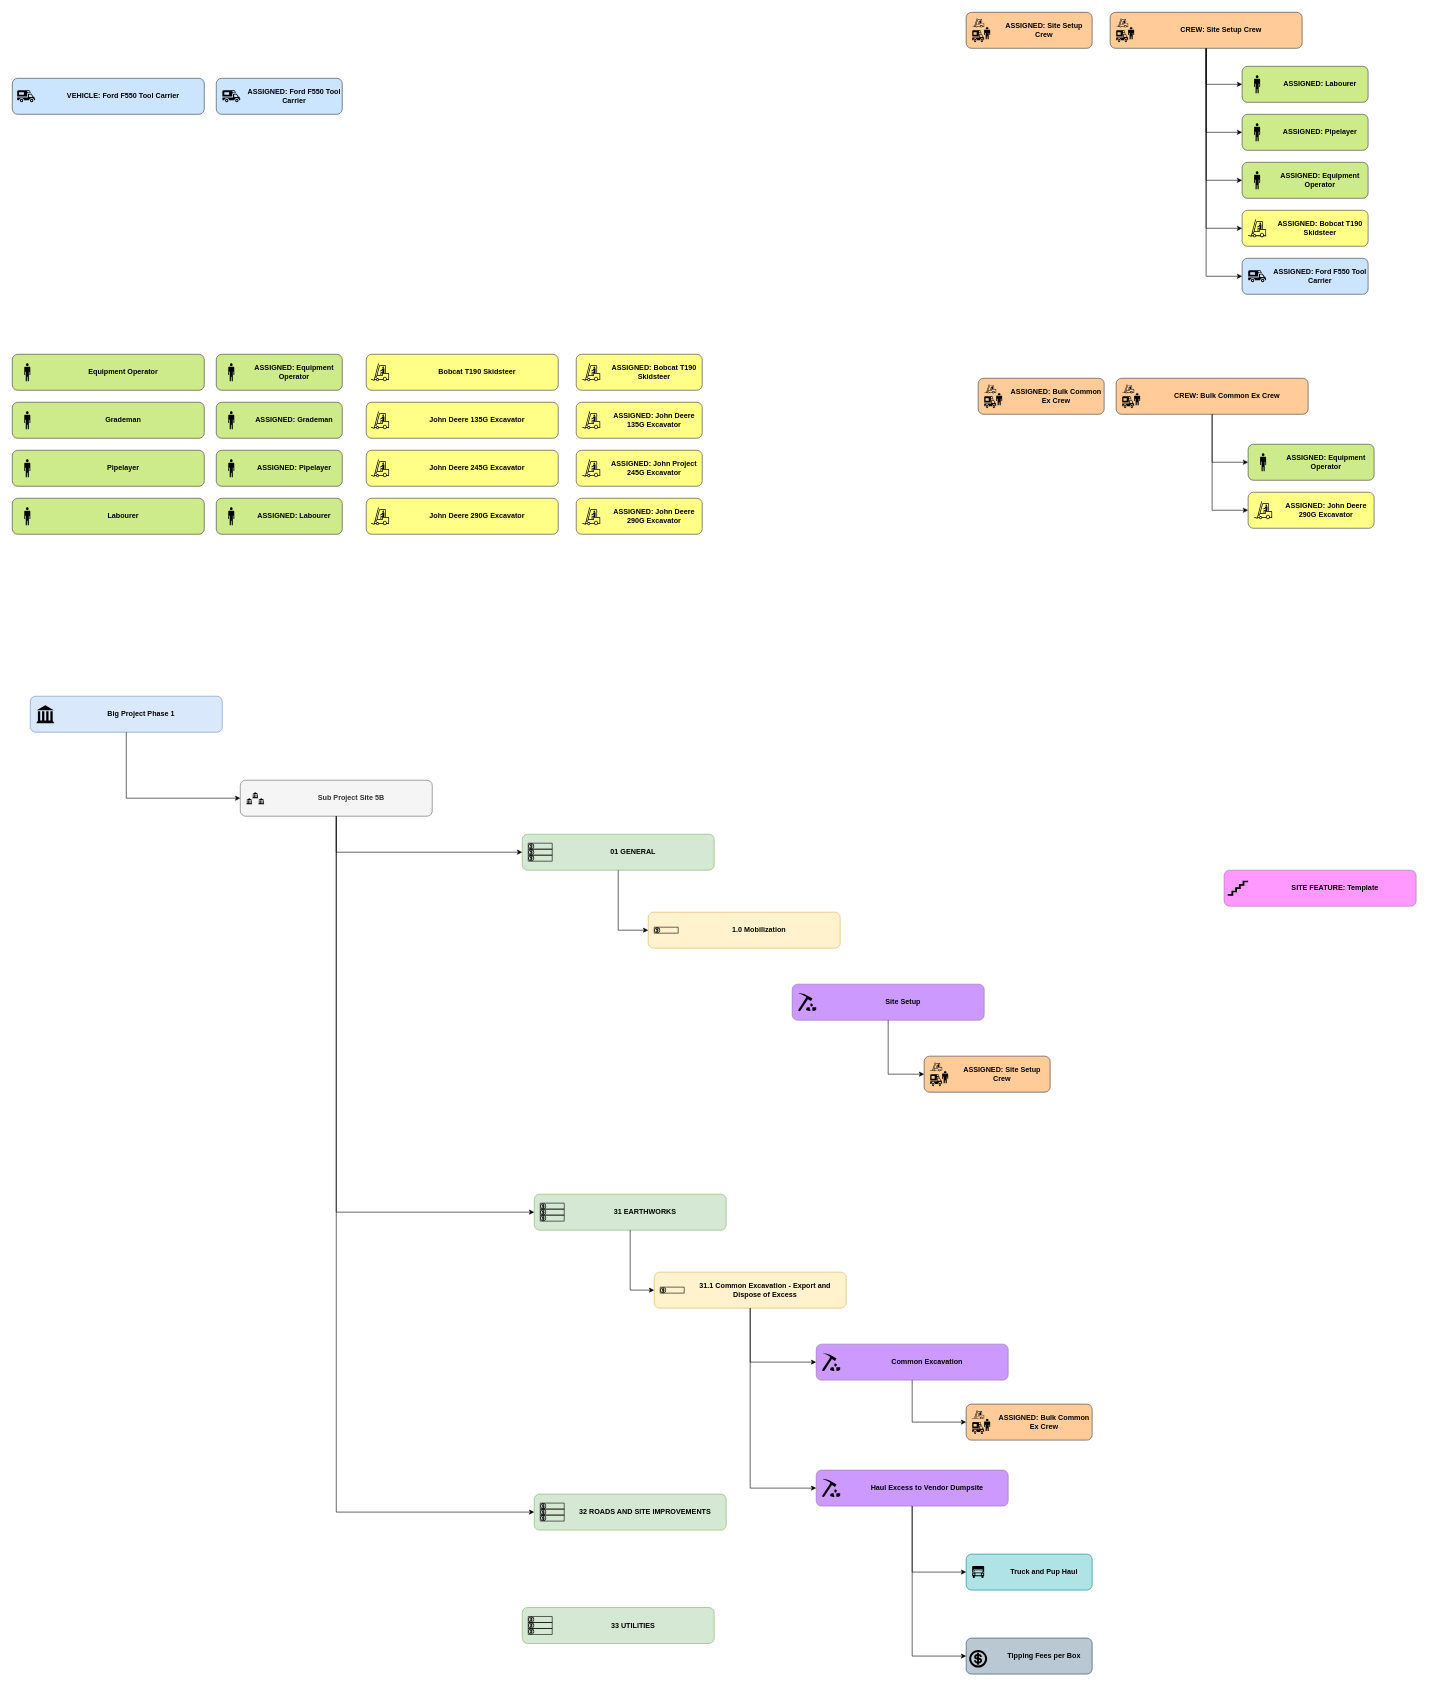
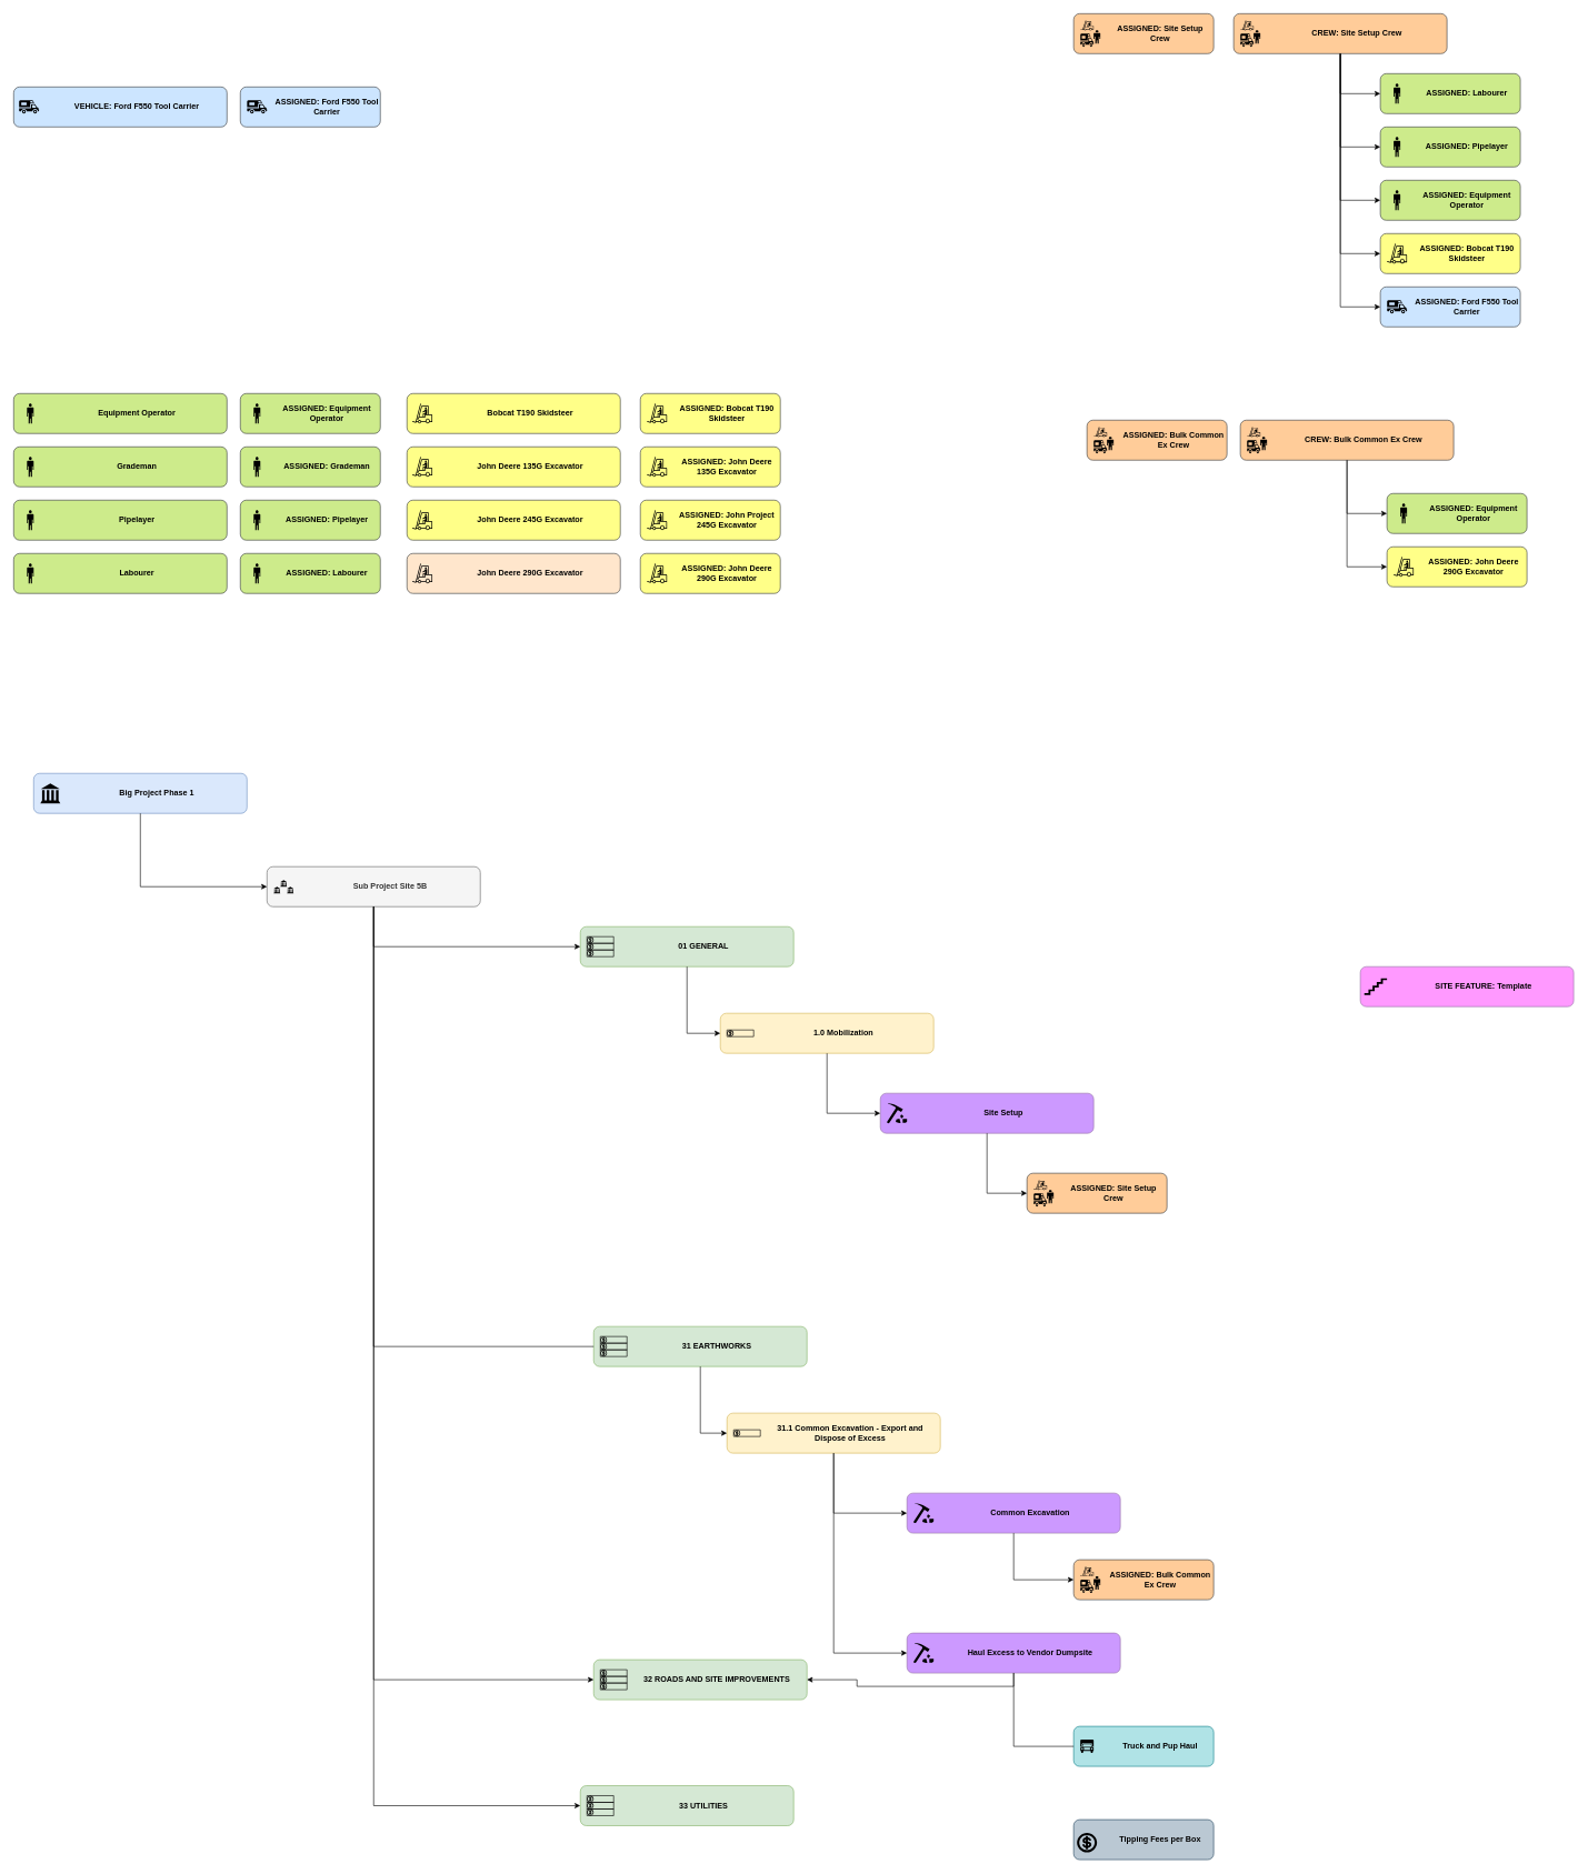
- <mxCell id="108" value="John Deere 290G Excavator" style="rounded=1;whiteSpace=wrap;html=1;fillColor=#ffff88;strokeColor=#36393d;fontStyle=1;spacingLeft=50;" vertex="1" parent="107"><mxGeometry width="320" height="60" as="geometry" /></mxCell>
+ <mxCell id="108" value="John Deere 290G Excavator" style="rounded=1;whiteSpace=wrap;html=1;fillColor=#ffe6cc;strokeColor=#36393d;fontStyle=1;spacingLeft=50;" vertex="1" parent="107"><mxGeometry width="320" height="60" as="geometry" /></mxCell>
+ <mxCell id="148" style="edgeStyle=orthogonalEdgeStyle;rounded=0;orthogonalLoop=1;jettySize=auto;html=1;exitX=0.5;exitY=1;exitDx=0;exitDy=0;entryX=0;entryY=0.5;entryDx=0;entryDy=0;" edge="1" parent="1" source="141" target="146"><mxGeometry relative="1" as="geometry" /></mxCell>
- <mxCell id="28" style="edgeStyle=orthogonalEdgeStyle;rounded=0;orthogonalLoop=1;jettySize=auto;html=1;exitX=0.5;exitY=1;exitDx=0;exitDy=0;entryX=0;entryY=0.5;entryDx=0;entryDy=0;" edge="1" parent="1" source="3" target="21"><mxGeometry relative="1" as="geometry" /></mxCell>
+ <mxCell id="28" style="edgeStyle=orthogonalEdgeStyle;rounded=0;orthogonalLoop=1;jettySize=auto;html=1;exitX=0.5;exitY=1;exitDx=0;exitDy=0;entryX=0;entryY=0.5;entryDx=0;entryDy=0;endArrow=none;" edge="1" parent="1" source="3" target="21"><mxGeometry relative="1" as="geometry" /></mxCell>
- <mxCell id="63" style="edgeStyle=orthogonalEdgeStyle;rounded=0;orthogonalLoop=1;jettySize=auto;html=1;exitX=0.5;exitY=1;exitDx=0;exitDy=0;entryX=0;entryY=0.5;entryDx=0;entryDy=0;" edge="1" parent="1" source="57" target="61"><mxGeometry relative="1" as="geometry" /></mxCell>
+ <mxCell id="63" style="edgeStyle=orthogonalEdgeStyle;rounded=0;orthogonalLoop=1;jettySize=auto;html=1;exitX=0.5;exitY=1;exitDx=0;exitDy=0;entryX=0;entryY=0.5;entryDx=0;entryDy=0;endArrow=none;" edge="1" parent="1" source="57" target="61"><mxGeometry relative="1" as="geometry" /></mxCell>
+ <mxCell id="46" style="edgeStyle=orthogonalEdgeStyle;rounded=0;orthogonalLoop=1;jettySize=auto;html=1;exitX=0.5;exitY=1;exitDx=0;exitDy=0;entryX=0;entryY=0.5;entryDx=0;entryDy=0;" edge="1" parent="1" source="3" target="30"><mxGeometry relative="1" as="geometry" /></mxCell>
- <mxCell id="67" style="edgeStyle=orthogonalEdgeStyle;rounded=0;orthogonalLoop=1;jettySize=auto;html=1;exitX=0.5;exitY=1;exitDx=0;exitDy=0;entryX=0;entryY=0.5;entryDx=0;entryDy=0;" edge="1" parent="1" source="57" target="65"><mxGeometry relative="1" as="geometry" /></mxCell>
+ <mxCell id="67" style="edgeStyle=orthogonalEdgeStyle;rounded=0;orthogonalLoop=1;jettySize=auto;html=1;exitX=0.5;exitY=1;exitDx=0;exitDy=0;" edge="1" parent="1" source="57" target="38"><mxGeometry relative="1" as="geometry" /></mxCell>
